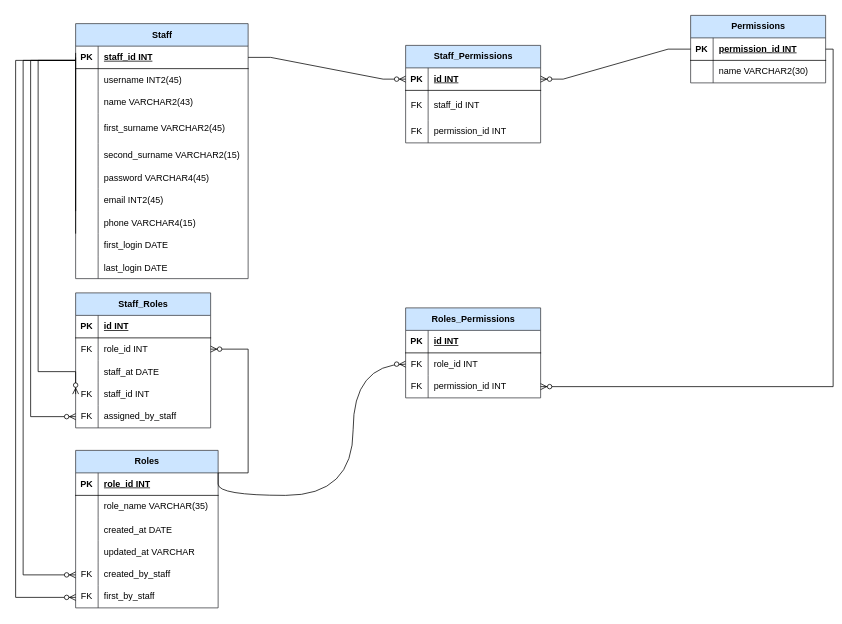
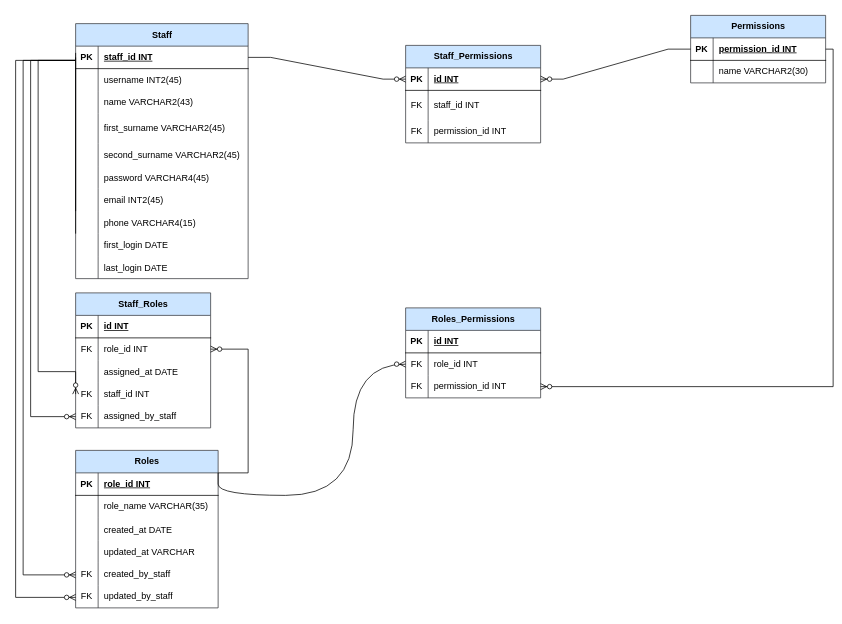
- <mxCell id="17" value="second_surname VARCHAR2(15)" style="shape=partialRectangle;connectable=0;fillColor=none;top=0;left=0;bottom=0;right=0;align=left;spacingLeft=6;overflow=hidden;" parent="15" vertex="1"><mxGeometry x="30" width="200" height="30" as="geometry"><mxRectangle width="200" height="30" as="alternateBounds" /></mxGeometry></mxCell>
+ <mxCell id="17" value="second_surname VARCHAR2(45)" style="shape=partialRectangle;connectable=0;fillColor=none;top=0;left=0;bottom=0;right=0;align=left;spacingLeft=6;overflow=hidden;" parent="15" vertex="1"><mxGeometry x="30" width="200" height="30" as="geometry"><mxRectangle width="200" height="30" as="alternateBounds" /></mxGeometry></mxCell>
- <mxCell id="59" value="staff_at DATE" style="shape=partialRectangle;connectable=0;fillColor=none;top=0;left=0;bottom=0;right=0;align=left;spacingLeft=6;overflow=hidden;" parent="57" vertex="1"><mxGeometry x="30" width="150" height="30" as="geometry"><mxRectangle width="150" height="30" as="alternateBounds" /></mxGeometry></mxCell>
+ <mxCell id="59" value="assigned_at DATE" style="shape=partialRectangle;connectable=0;fillColor=none;top=0;left=0;bottom=0;right=0;align=left;spacingLeft=6;overflow=hidden;" parent="57" vertex="1"><mxGeometry x="30" width="150" height="30" as="geometry"><mxRectangle width="150" height="30" as="alternateBounds" /></mxGeometry></mxCell>
- <mxCell id="94" value="first_by_staff" style="shape=partialRectangle;connectable=0;fillColor=none;top=0;left=0;bottom=0;right=0;align=left;spacingLeft=6;fontStyle=0;overflow=hidden;whiteSpace=wrap;html=1;" parent="92" vertex="1"><mxGeometry x="30" width="160" height="30" as="geometry"><mxRectangle width="160" height="30" as="alternateBounds" /></mxGeometry></mxCell>
+ <mxCell id="94" value="updated_by_staff" style="shape=partialRectangle;connectable=0;fillColor=none;top=0;left=0;bottom=0;right=0;align=left;spacingLeft=6;fontStyle=0;overflow=hidden;whiteSpace=wrap;html=1;" parent="92" vertex="1"><mxGeometry x="30" width="160" height="30" as="geometry"><mxRectangle width="160" height="30" as="alternateBounds" /></mxGeometry></mxCell>
